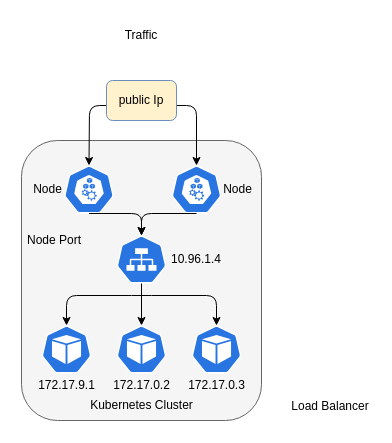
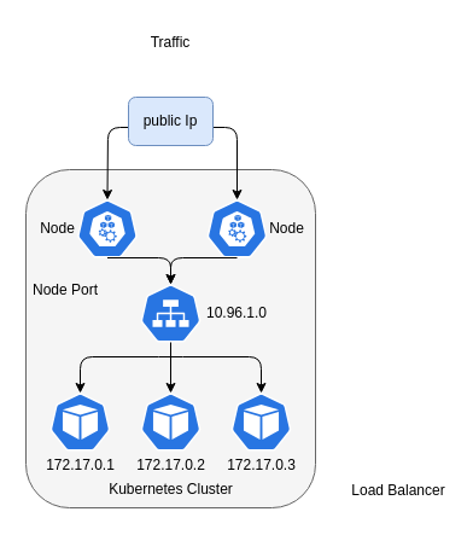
- <mxCell id="24" value="public Ip" style="rounded=1;whiteSpace=wrap;html=1;fillColor=#fff2cc;strokeColor=#6c8ebf;" parent="1" vertex="1"><mxGeometry x="106" y="80" width="70" height="40" as="geometry" /></mxCell>
+ <mxCell id="24" value="public Ip" style="rounded=1;whiteSpace=wrap;html=1;fillColor=#dae8fc;strokeColor=#6c8ebf;" parent="1" vertex="1"><mxGeometry x="106" y="80" width="70" height="40" as="geometry" /></mxCell>
- <mxCell id="15" value="10.96.1.4" style="text;html=1;strokeColor=none;fillColor=none;align=center;verticalAlign=middle;whiteSpace=wrap;rounded=0;" parent="1" vertex="1"><mxGeometry x="166" y="244" width="60" height="30" as="geometry" /></mxCell>
+ <mxCell id="15" value="10.96.1.0" style="text;html=1;strokeColor=none;fillColor=none;align=center;verticalAlign=middle;whiteSpace=wrap;rounded=0;" parent="1" vertex="1"><mxGeometry x="166" y="244" width="60" height="30" as="geometry" /></mxCell>
- <mxCell id="10" value="172.17.9.1" style="text;html=1;strokeColor=none;fillColor=none;align=center;verticalAlign=middle;whiteSpace=wrap;rounded=0;" parent="1" vertex="1"><mxGeometry x="38.5" y="375" width="55" height="20" as="geometry" /></mxCell>
+ <mxCell id="10" value="172.17.0.1" style="text;html=1;strokeColor=none;fillColor=none;align=center;verticalAlign=middle;whiteSpace=wrap;rounded=0;" parent="1" vertex="1"><mxGeometry x="38.5" y="375" width="55" height="20" as="geometry" /></mxCell>
